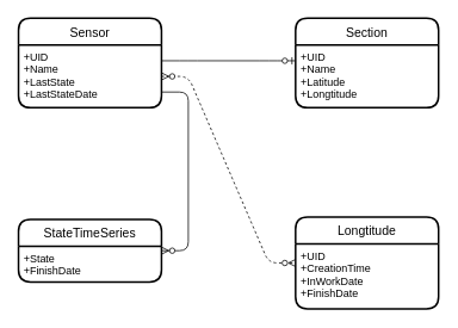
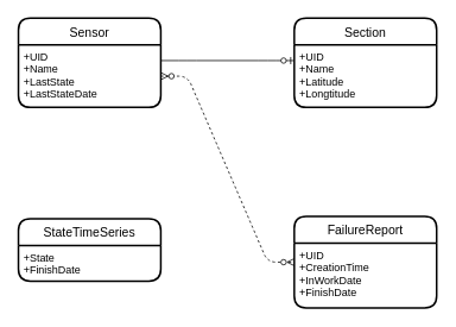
- <mxCell id="9" value="" style="edgeStyle=entityRelationEdgeStyle;fontSize=12;html=1;endArrow=ERzeroToMany;endFill=1;exitX=1;exitY=0.75;exitDx=0;exitDy=0;" parent="1" source="3" target="7" edge="1"><mxGeometry width="100" height="100" relative="1" as="geometry"><mxPoint x="190" y="95" as="sourcePoint" /><mxPoint x="400" y="185" as="targetPoint" /></mxGeometry></mxCell>
- <mxCell id="10" value="Longtitude" style="swimlane;childLayout=stackLayout;horizontal=1;startSize=30;horizontalStack=0;rounded=1;fontSize=14;fontStyle=0;strokeWidth=2;resizeParent=0;resizeLast=1;shadow=0;dashed=0;align=center;" parent="1" vertex="1"><mxGeometry x="330" y="242.5" width="160" height="102.5" as="geometry" /></mxCell>
+ <mxCell id="10" value="FailureReport" style="swimlane;childLayout=stackLayout;horizontal=1;startSize=30;horizontalStack=0;rounded=1;fontSize=14;fontStyle=0;strokeWidth=2;resizeParent=0;resizeLast=1;shadow=0;dashed=0;align=center;" parent="1" vertex="1"><mxGeometry x="330" y="242.5" width="160" height="102.5" as="geometry" /></mxCell>
